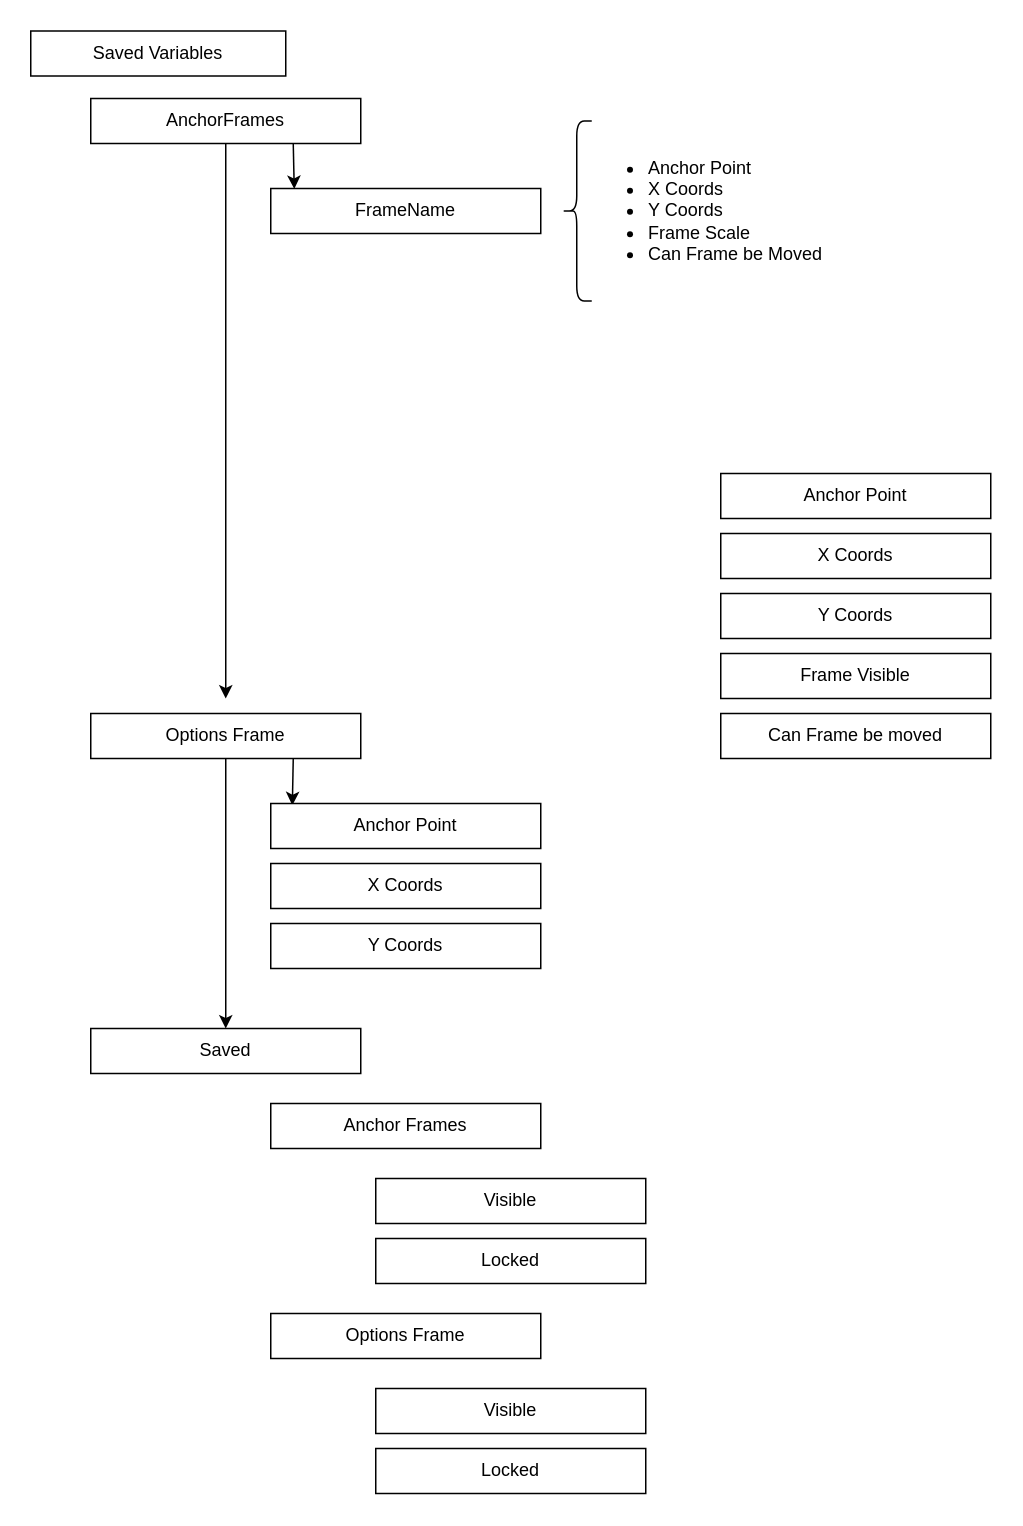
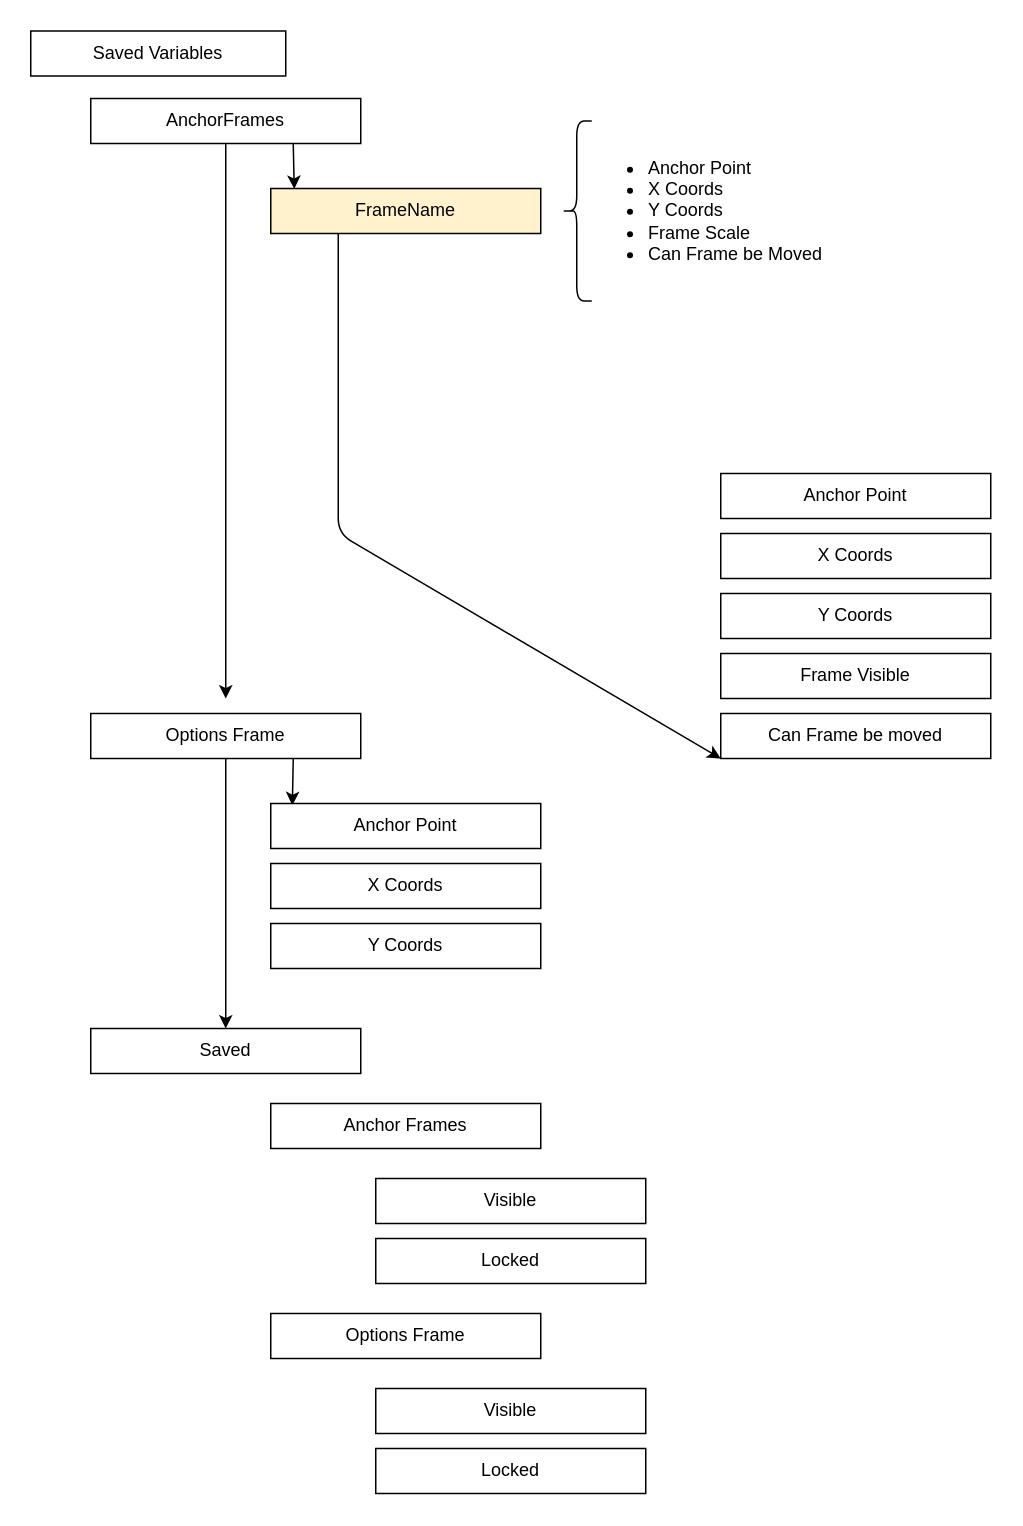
- <mxCell id="7" value="FrameName" style="rounded=0;whiteSpace=wrap;html=1;" parent="1" vertex="1"><mxGeometry x="180" y="125" width="180" height="30" as="geometry" /></mxCell>
+ <mxCell id="7" value="FrameName" style="rounded=0;whiteSpace=wrap;html=1;fillColor=#fff2cc;" parent="1" vertex="1"><mxGeometry x="180" y="125" width="180" height="30" as="geometry" /></mxCell>
+ <mxCell id="6" style="edgeStyle=none;html=1;exitX=0.25;exitY=1;exitDx=0;exitDy=0;entryX=0;entryY=1;entryDx=0;entryDy=0;" parent="1" source="7" target="12" edge="1"><mxGeometry relative="1" as="geometry"><mxPoint x="225" y="375" as="targetPoint" /><Array as="points"><mxPoint x="225" y="355" /></Array></mxGeometry></mxCell>
